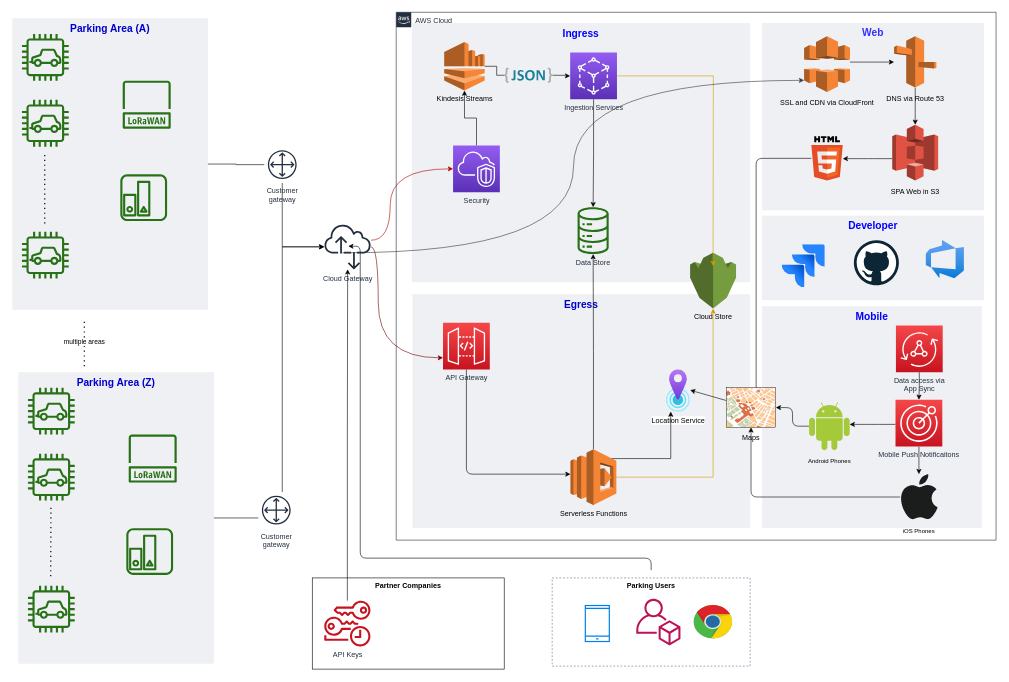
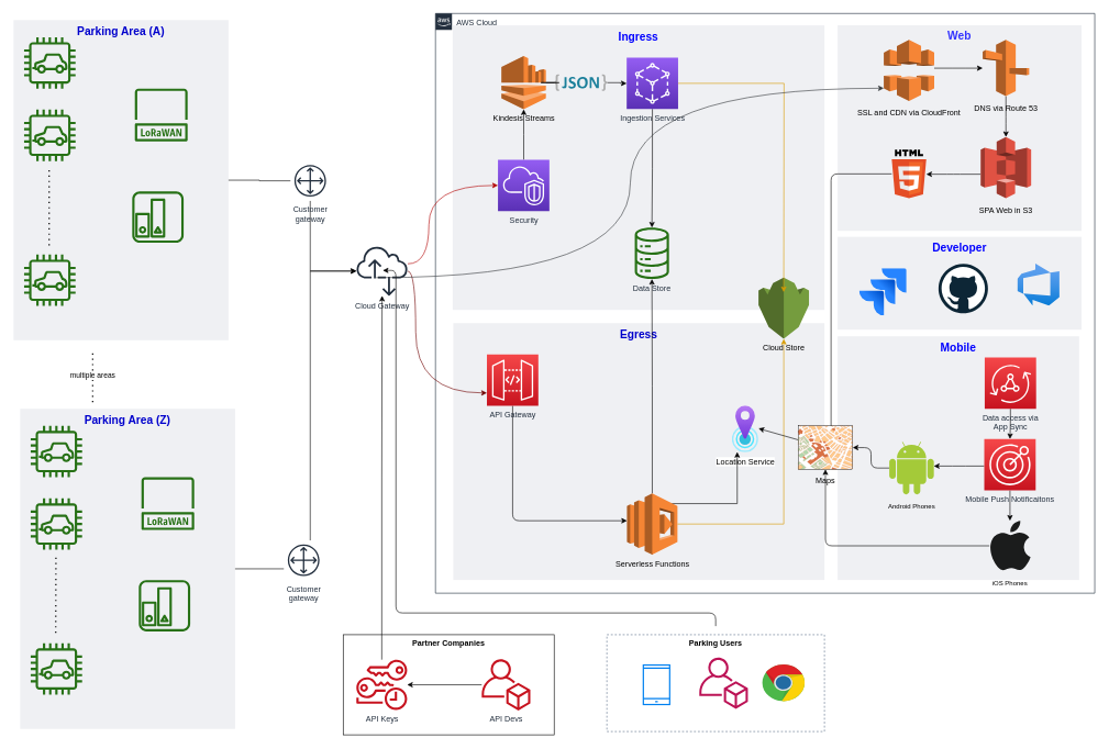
- <mxCell id="39" value="Kindesis Streams" style="outlineConnect=0;dashed=0;verticalLabelPosition=bottom;verticalAlign=top;align=center;html=1;shape=mxgraph.aws3.kinesis;fillColor=#F58534;gradientColor=none;" vertex="1" parent="1"><mxGeometry x="740" y="69.5" width="67.5" height="81" as="geometry" /></mxCell>
+ <mxCell id="39" value="Kindesis Streams" style="outlineConnect=0;dashed=0;verticalLabelPosition=bottom;verticalAlign=top;align=center;html=1;shape=mxgraph.aws3.kinesis;fillColor=#F58534;gradientColor=none;" vertex="1" parent="1"><mxGeometry x="760" y="84.5" width="67.5" height="81" as="geometry" /></mxCell>
+ <mxCell id="40" value="" style="edgeStyle=orthogonalEdgeStyle;rounded=0;orthogonalLoop=1;jettySize=auto;html=1;" edge="1" parent="1" source="41" target="43"><mxGeometry relative="1" as="geometry" /></mxCell>
+ <mxCell id="41" value="API Devs" style="outlineConnect=0;fontColor=#232F3E;gradientColor=none;fillColor=#C7131F;strokeColor=none;dashed=0;verticalLabelPosition=bottom;verticalAlign=top;align=center;html=1;fontSize=12;fontStyle=0;aspect=fixed;pointerEvents=1;shape=mxgraph.aws4.organizations_account;" vertex="1" parent="1"><mxGeometry x="730" y="1000" width="74" height="78" as="geometry" /></mxCell>
